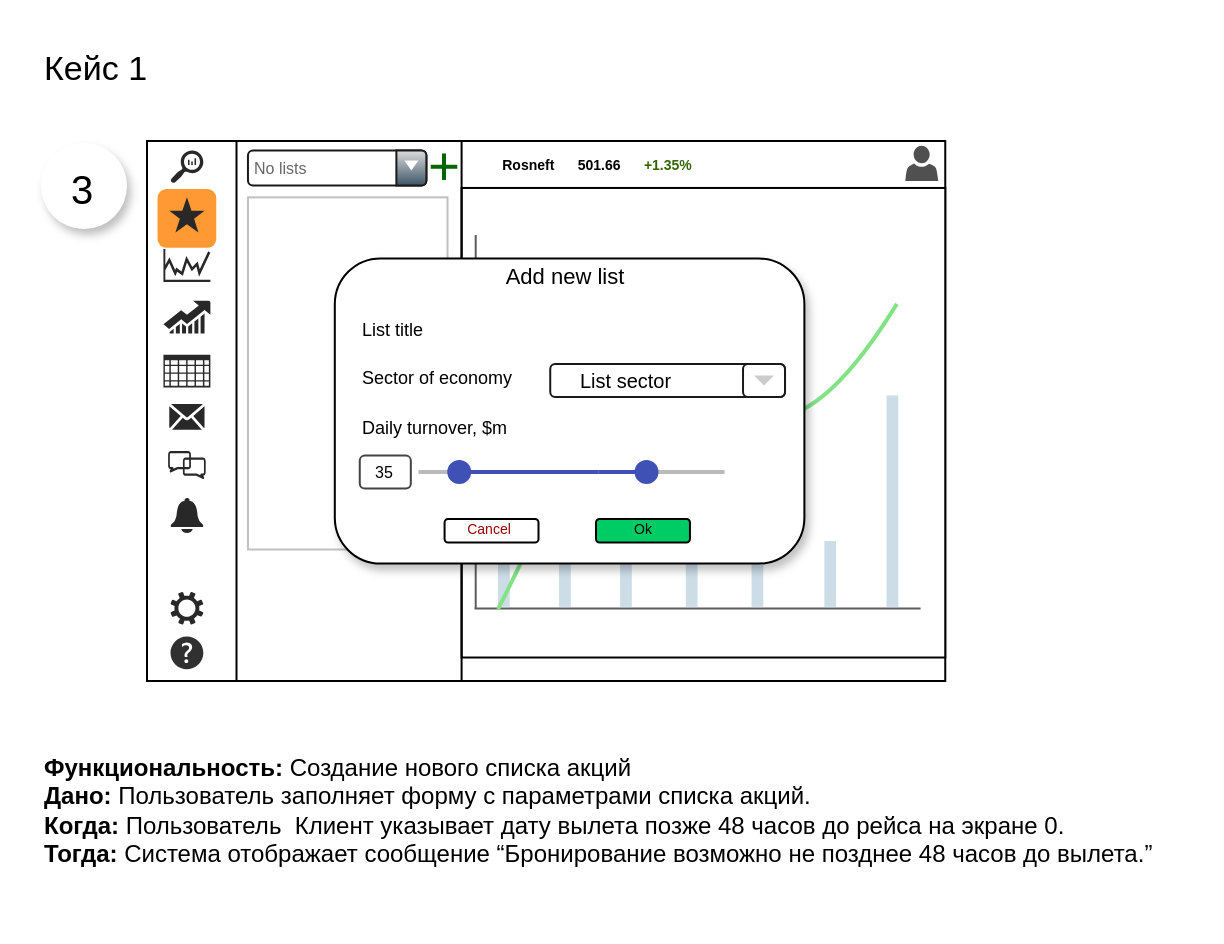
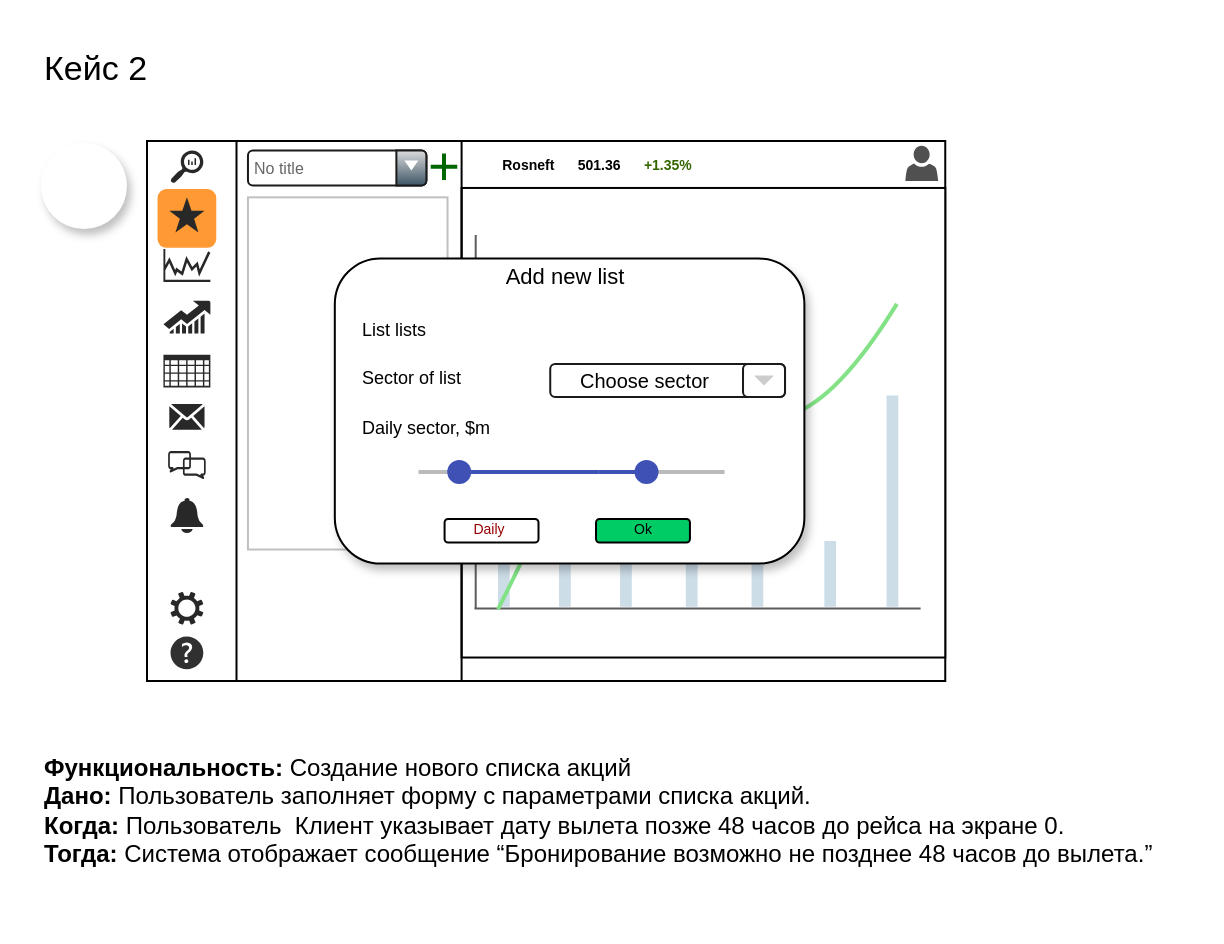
- <mxCell id="3" value="&lt;font&gt;Кейс 1&lt;/font&gt;" style="text;html=1;align=left;verticalAlign=middle;whiteSpace=wrap;rounded=0;fontSize=17;" parent="1" vertex="1"><mxGeometry x="20" y="20" width="70" height="30" as="geometry" /></mxCell>
+ <mxCell id="3" value="&lt;font&gt;Кейс 2&lt;/font&gt;" style="text;html=1;align=left;verticalAlign=middle;whiteSpace=wrap;rounded=0;fontSize=17;" parent="1" vertex="1"><mxGeometry x="20" y="20" width="70" height="30" as="geometry" /></mxCell>
- <mxCell id="47" value="&lt;font style=&quot;font-size: 7px;&quot;&gt;&lt;b&gt;Rosneft&amp;nbsp; &amp;nbsp; &amp;nbsp; 501.66&amp;nbsp; &amp;nbsp; &amp;nbsp; &lt;font color=&quot;#336600&quot;&gt;+1.35%&lt;/font&gt;&lt;/b&gt;&lt;/font&gt;" style="text;html=1;align=center;verticalAlign=middle;whiteSpace=wrap;rounded=0;" vertex="1" parent="1"><mxGeometry x="237.935" y="72.348" width="120.913" height="16.435" as="geometry" /></mxCell>
+ <mxCell id="47" value="&lt;font style=&quot;font-size: 7px;&quot;&gt;&lt;b&gt;Rosneft&amp;nbsp; &amp;nbsp; &amp;nbsp; 501.36&amp;nbsp; &amp;nbsp; &amp;nbsp; &lt;font color=&quot;#336600&quot;&gt;+1.35%&lt;/font&gt;&lt;/b&gt;&lt;/font&gt;" style="text;html=1;align=center;verticalAlign=middle;whiteSpace=wrap;rounded=0;" vertex="1" parent="1"><mxGeometry x="237.935" y="72.348" width="120.913" height="16.435" as="geometry" /></mxCell>
- <mxCell id="48" value="&lt;p style=&quot;line-height: 110%;&quot;&gt;No lists&lt;/p&gt;" style="strokeWidth=1;html=1;shadow=0;dashed=0;shape=mxgraph.ios.iComboBox;spacingTop=2;spacingLeft=2;align=left;strokeColor=#1A1A1A;fontColor=#666666;buttonText=;fontSize=8;fillColor=#dddddd;fillColor2=#3D5565;sketch=0;whiteSpace=wrap;" vertex="1" parent="1"><mxGeometry x="123.478" y="74.696" width="89.217" height="17.609" as="geometry" /></mxCell>
+ <mxCell id="48" value="&lt;p style=&quot;line-height: 110%;&quot;&gt;No title&lt;/p&gt;" style="strokeWidth=1;html=1;shadow=0;dashed=0;shape=mxgraph.ios.iComboBox;spacingTop=2;spacingLeft=2;align=left;strokeColor=#1A1A1A;fontColor=#666666;buttonText=;fontSize=8;fillColor=#dddddd;fillColor2=#3D5565;sketch=0;whiteSpace=wrap;" vertex="1" parent="1"><mxGeometry x="123.478" y="74.696" width="89.217" height="17.609" as="geometry" /></mxCell>
- <mxCell id="6" value="&lt;font style=&quot;font-size: 20px;&quot;&gt;3&lt;/font&gt;" style="text;html=1;align=center;verticalAlign=middle;whiteSpace=wrap;rounded=0;container=0;" vertex="1" parent="4"><mxGeometry x="5.5" y="7.5" width="30" height="30" as="geometry" /></mxCell>
- <mxCell id="58" value="List title" style="connectable=0;recursiveResize=0;strokeColor=none;fillColor=none;align=left;whiteSpace=wrap;html=1;fontSize=9;" vertex="1" parent="57"><mxGeometry width="94" height="25" as="geometry"><mxRectangle width="94" height="25" as="alternateBounds" /></mxGeometry></mxCell>
+ <mxCell id="58" value="List lists" style="connectable=0;recursiveResize=0;strokeColor=none;fillColor=none;align=left;whiteSpace=wrap;html=1;fontSize=9;" vertex="1" parent="57"><mxGeometry width="94" height="25" as="geometry"><mxRectangle width="94" height="25" as="alternateBounds" /></mxGeometry></mxCell>
- <mxCell id="60" value="Sector of economy" style="connectable=0;recursiveResize=0;strokeColor=none;fillColor=none;align=left;whiteSpace=wrap;html=1;fontSize=9;" vertex="1" parent="59"><mxGeometry width="94" height="24" as="geometry"><mxRectangle width="94" height="24" as="alternateBounds" /></mxGeometry></mxCell>
+ <mxCell id="60" value="Sector of list" style="connectable=0;recursiveResize=0;strokeColor=none;fillColor=none;align=left;whiteSpace=wrap;html=1;fontSize=9;" vertex="1" parent="59"><mxGeometry width="94" height="24" as="geometry"><mxRectangle width="94" height="24" as="alternateBounds" /></mxGeometry></mxCell>
- <mxCell id="66" value="&lt;p style=&quot;line-height: 90%;&quot;&gt;&lt;span style=&quot;font-size: 10px;&quot;&gt;List sector&lt;/span&gt;&lt;/p&gt;" style="text;fontColor=#000000;verticalAlign=middle;spacingLeft=13;fontSize=14;html=1;whiteSpace=wrap;align=left;" vertex="1" parent="65"><mxGeometry width="117.391" height="16.435" as="geometry" /></mxCell>
+ <mxCell id="66" value="&lt;p style=&quot;line-height: 90%;&quot;&gt;&lt;span style=&quot;font-size: 10px;&quot;&gt;Choose sector&lt;/span&gt;&lt;/p&gt;" style="text;fontColor=#000000;verticalAlign=middle;spacingLeft=13;fontSize=14;html=1;whiteSpace=wrap;align=left;" vertex="1" parent="65"><mxGeometry width="117.391" height="16.435" as="geometry" /></mxCell>
- <mxCell id="62" value="Daily turnover,&amp;nbsp;&lt;span style=&quot;background-color: initial;&quot;&gt;$m&lt;/span&gt;" style="connectable=0;recursiveResize=0;strokeColor=none;fillColor=none;align=left;whiteSpace=wrap;html=1;fontSize=9;" vertex="1" parent="61"><mxGeometry width="94" height="25" as="geometry"><mxRectangle width="94" height="25" as="alternateBounds" /></mxGeometry></mxCell>
+ <mxCell id="62" value="Daily sector,&amp;nbsp;&lt;span style=&quot;background-color: initial;&quot;&gt;$m&lt;/span&gt;" style="connectable=0;recursiveResize=0;strokeColor=none;fillColor=none;align=left;whiteSpace=wrap;html=1;fontSize=9;" vertex="1" parent="61"><mxGeometry width="94" height="25" as="geometry"><mxRectangle width="94" height="25" as="alternateBounds" /></mxGeometry></mxCell>
- <mxCell id="71" value="35" style="strokeWidth=1;html=1;shadow=0;dashed=0;shape=mxgraph.ios.iTextInput;strokeColor=#444444;buttonText=;fontSize=8;whiteSpace=wrap;align=center;" vertex="1" parent="49"><mxGeometry x="12.467" y="98.609" width="25.533" height="16.435" as="geometry" /></mxCell>
- <mxCell id="54" value="&lt;font style=&quot;font-size: 7px;&quot;&gt;Cancel&lt;/font&gt;" style="text;html=1;align=center;verticalAlign=middle;whiteSpace=wrap;rounded=0;fillColor=none;fontColor=#990000;" vertex="1" parent="49"><mxGeometry x="65.739" y="127.957" width="22.891" height="11.739" as="geometry" /></mxCell>
+ <mxCell id="54" value="&lt;font style=&quot;font-size: 7px;&quot;&gt;Daily&lt;/font&gt;" style="text;html=1;align=center;verticalAlign=middle;whiteSpace=wrap;rounded=0;fillColor=none;fontColor=#990000;" vertex="1" parent="49"><mxGeometry x="65.739" y="127.957" width="22.891" height="11.739" as="geometry" /></mxCell>
